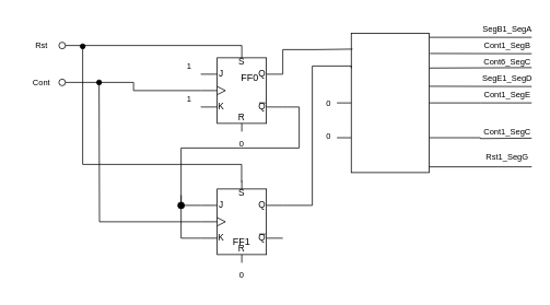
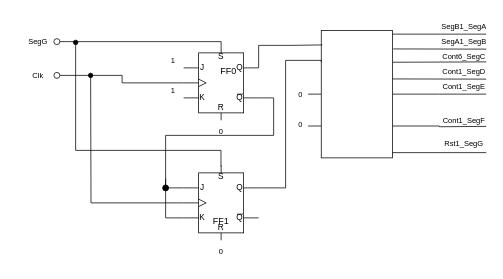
- <mxCell id="27" value="Rst" style="text;strokeColor=none;align=center;fillColor=none;html=1;verticalAlign=middle;whiteSpace=wrap;rounded=0;fontSize=10;" vertex="1" parent="1"><mxGeometry x="20" y="40" width="60" height="30" as="geometry" /></mxCell>
+ <mxCell id="27" value="SegG" style="text;strokeColor=none;align=center;fillColor=none;html=1;verticalAlign=middle;whiteSpace=wrap;rounded=0;fontSize=10;" vertex="1" parent="1"><mxGeometry x="20" y="40" width="60" height="30" as="geometry" /></mxCell>
- <mxCell id="19" value="Cont1_SegB" style="text;strokeColor=none;align=center;fillColor=none;html=1;verticalAlign=middle;whiteSpace=wrap;rounded=0;fontSize=10;" parent="1" vertex="1"><mxGeometry x="587.5" y="40" width="60" height="30" as="geometry" /></mxCell>
+ <mxCell id="19" value="SegA1_SegB" style="text;strokeColor=none;align=center;fillColor=none;html=1;verticalAlign=middle;whiteSpace=wrap;rounded=0;fontSize=10;" parent="1" vertex="1"><mxGeometry x="587.5" y="40" width="60" height="30" as="geometry" /></mxCell>
- <mxCell id="21" value="SegE1_SegD" style="text;strokeColor=none;align=center;fillColor=none;html=1;verticalAlign=middle;whiteSpace=wrap;rounded=0;fontSize=10;" parent="1" vertex="1"><mxGeometry x="587.5" y="80" width="60" height="30" as="geometry" /></mxCell>
+ <mxCell id="21" value="Cont1_SegD" style="text;strokeColor=none;align=center;fillColor=none;html=1;verticalAlign=middle;whiteSpace=wrap;rounded=0;fontSize=10;" parent="1" vertex="1"><mxGeometry x="587.5" y="80" width="60" height="30" as="geometry" /></mxCell>
- <mxCell id="4" value="Cont" style="text;strokeColor=none;align=center;fillColor=none;html=1;verticalAlign=middle;whiteSpace=wrap;rounded=0;fontSize=10;" parent="1" vertex="1"><mxGeometry x="20" y="85" width="60" height="30" as="geometry" /></mxCell>
+ <mxCell id="4" value="Clk" style="text;strokeColor=none;align=center;fillColor=none;html=1;verticalAlign=middle;whiteSpace=wrap;rounded=0;fontSize=10;" parent="1" vertex="1"><mxGeometry x="20" y="85" width="60" height="30" as="geometry" /></mxCell>
- <mxCell id="23" value="Cont1_SegC" style="text;strokeColor=none;align=center;fillColor=none;html=1;verticalAlign=middle;whiteSpace=wrap;rounded=0;fontSize=10;" parent="1" vertex="1"><mxGeometry x="587.5" y="145" width="60" height="30" as="geometry" /></mxCell>
+ <mxCell id="23" value="Cont1_SegF" style="text;strokeColor=none;align=center;fillColor=none;html=1;verticalAlign=middle;whiteSpace=wrap;rounded=0;fontSize=10;" parent="1" vertex="1"><mxGeometry x="587.5" y="145" width="60" height="30" as="geometry" /></mxCell>
